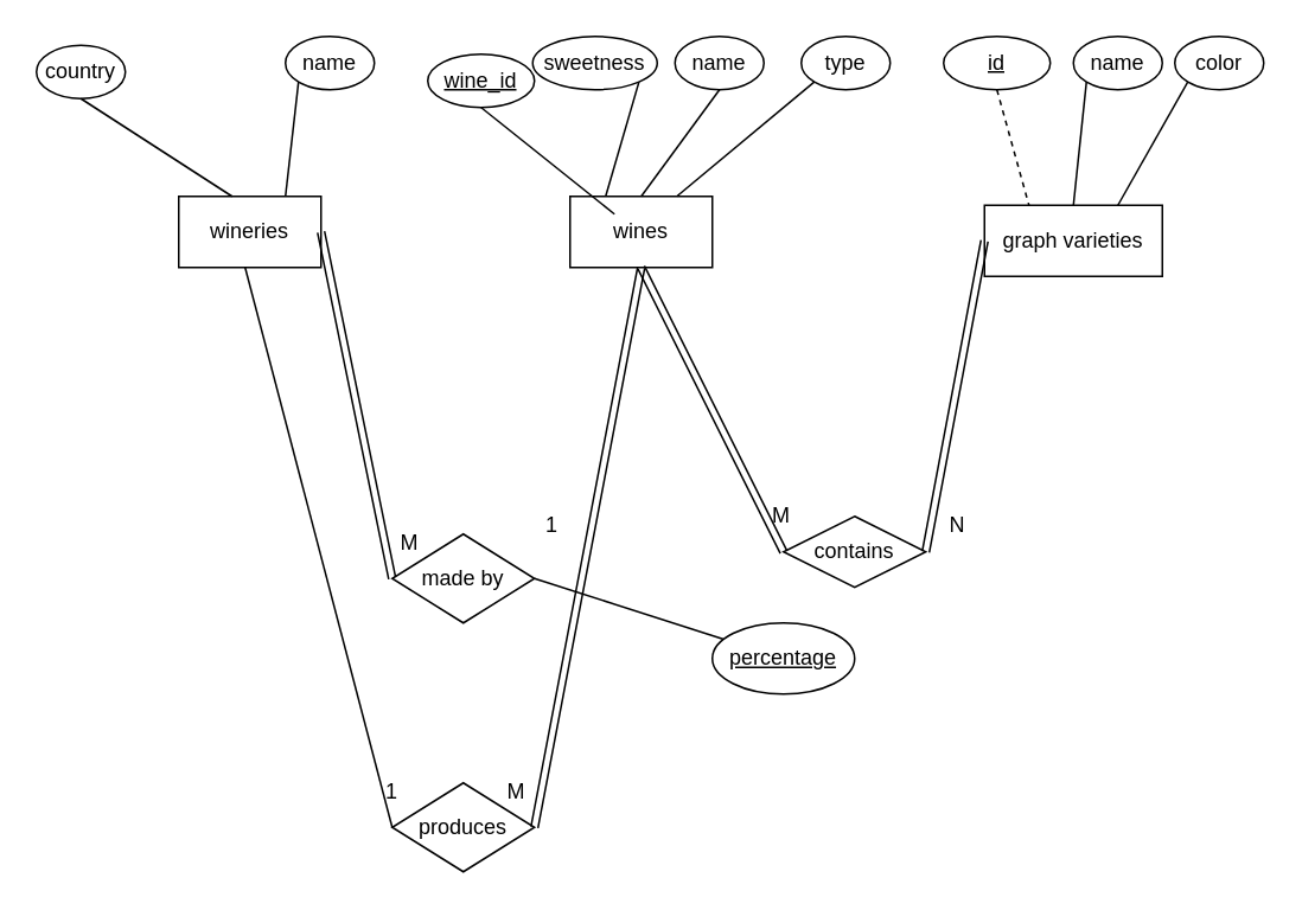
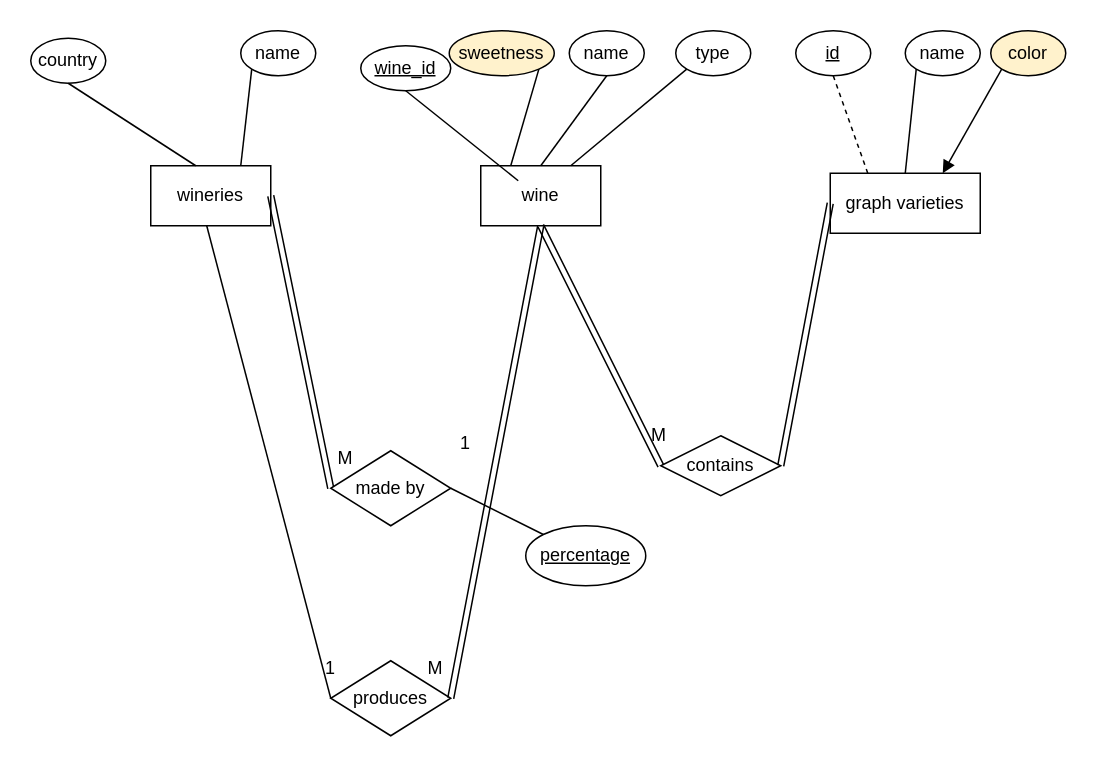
- <mxCell id="15" value="sweetness" style="ellipse;whiteSpace=wrap;html=1;" vertex="1" parent="1"><mxGeometry x="299" y="20" width="70" height="30" as="geometry" /></mxCell>
+ <mxCell id="15" value="sweetness" style="ellipse;whiteSpace=wrap;html=1;fillColor=#fff2cc;" vertex="1" parent="1"><mxGeometry x="299" y="20" width="70" height="30" as="geometry" /></mxCell>
- <mxCell id="11" value="&lt;u&gt;id&lt;/u&gt;" style="ellipse;whiteSpace=wrap;html=1;" vertex="1" parent="1"><mxGeometry x="530" y="20" width="60" height="30" as="geometry" /></mxCell>
+ <mxCell id="11" value="&lt;u&gt;id&lt;/u&gt;" style="ellipse;whiteSpace=wrap;html=1;" vertex="1" parent="1"><mxGeometry x="530" y="20" width="50" height="30" as="geometry" /></mxCell>
- <mxCell id="20" value="color" style="ellipse;whiteSpace=wrap;html=1;" vertex="1" parent="1"><mxGeometry x="660" y="20" width="50" height="30" as="geometry" /></mxCell>
+ <mxCell id="20" value="color" style="ellipse;whiteSpace=wrap;html=1;fillColor=#fff2cc;" vertex="1" parent="1"><mxGeometry x="660" y="20" width="50" height="30" as="geometry" /></mxCell>
- <mxCell id="21" value="" style="endArrow=none;html=1;rounded=0;entryX=0.75;entryY=0;entryDx=0;entryDy=0;exitX=0;exitY=1;exitDx=0;exitDy=0;" edge="1" parent="1" source="20" target="4"><mxGeometry width="50" height="50" relative="1" as="geometry"><mxPoint x="667" y="40" as="sourcePoint" /><mxPoint x="660" y="115" as="targetPoint" /></mxGeometry></mxCell>
+ <mxCell id="21" value="" style="endArrow=block;html=1;rounded=0;entryX=0.75;entryY=0;entryDx=0;entryDy=0;exitX=0;exitY=1;exitDx=0;exitDy=0;" edge="1" parent="1" source="20" target="4"><mxGeometry width="50" height="50" relative="1" as="geometry"><mxPoint x="667" y="40" as="sourcePoint" /><mxPoint x="660" y="115" as="targetPoint" /></mxGeometry></mxCell>
- <mxCell id="3" value="wines" style="rounded=0;whiteSpace=wrap;html=1;" vertex="1" parent="1"><mxGeometry x="320" y="110" width="80" height="40" as="geometry" /></mxCell>
+ <mxCell id="3" value="wine" style="rounded=0;whiteSpace=wrap;html=1;" vertex="1" parent="1"><mxGeometry x="320" y="110" width="80" height="40" as="geometry" /></mxCell>
- <mxCell id="31" value="N" style="text;html=1;strokeColor=none;fillColor=none;align=center;verticalAlign=middle;whiteSpace=wrap;rounded=0;" vertex="1" parent="1"><mxGeometry x="523" y="285" width="30" height="20" as="geometry" /></mxCell>
- <mxCell id="19" value="&lt;u&gt;percentage&lt;br&gt;&lt;/u&gt;" style="ellipse;whiteSpace=wrap;html=1;" vertex="1" parent="1"><mxGeometry x="400" y="350" width="80" height="40" as="geometry" /></mxCell>
+ <mxCell id="19" value="&lt;u&gt;percentage&lt;br&gt;&lt;/u&gt;" style="ellipse;whiteSpace=wrap;html=1;" vertex="1" parent="1"><mxGeometry x="350" y="350" width="80" height="40" as="geometry" /></mxCell>
